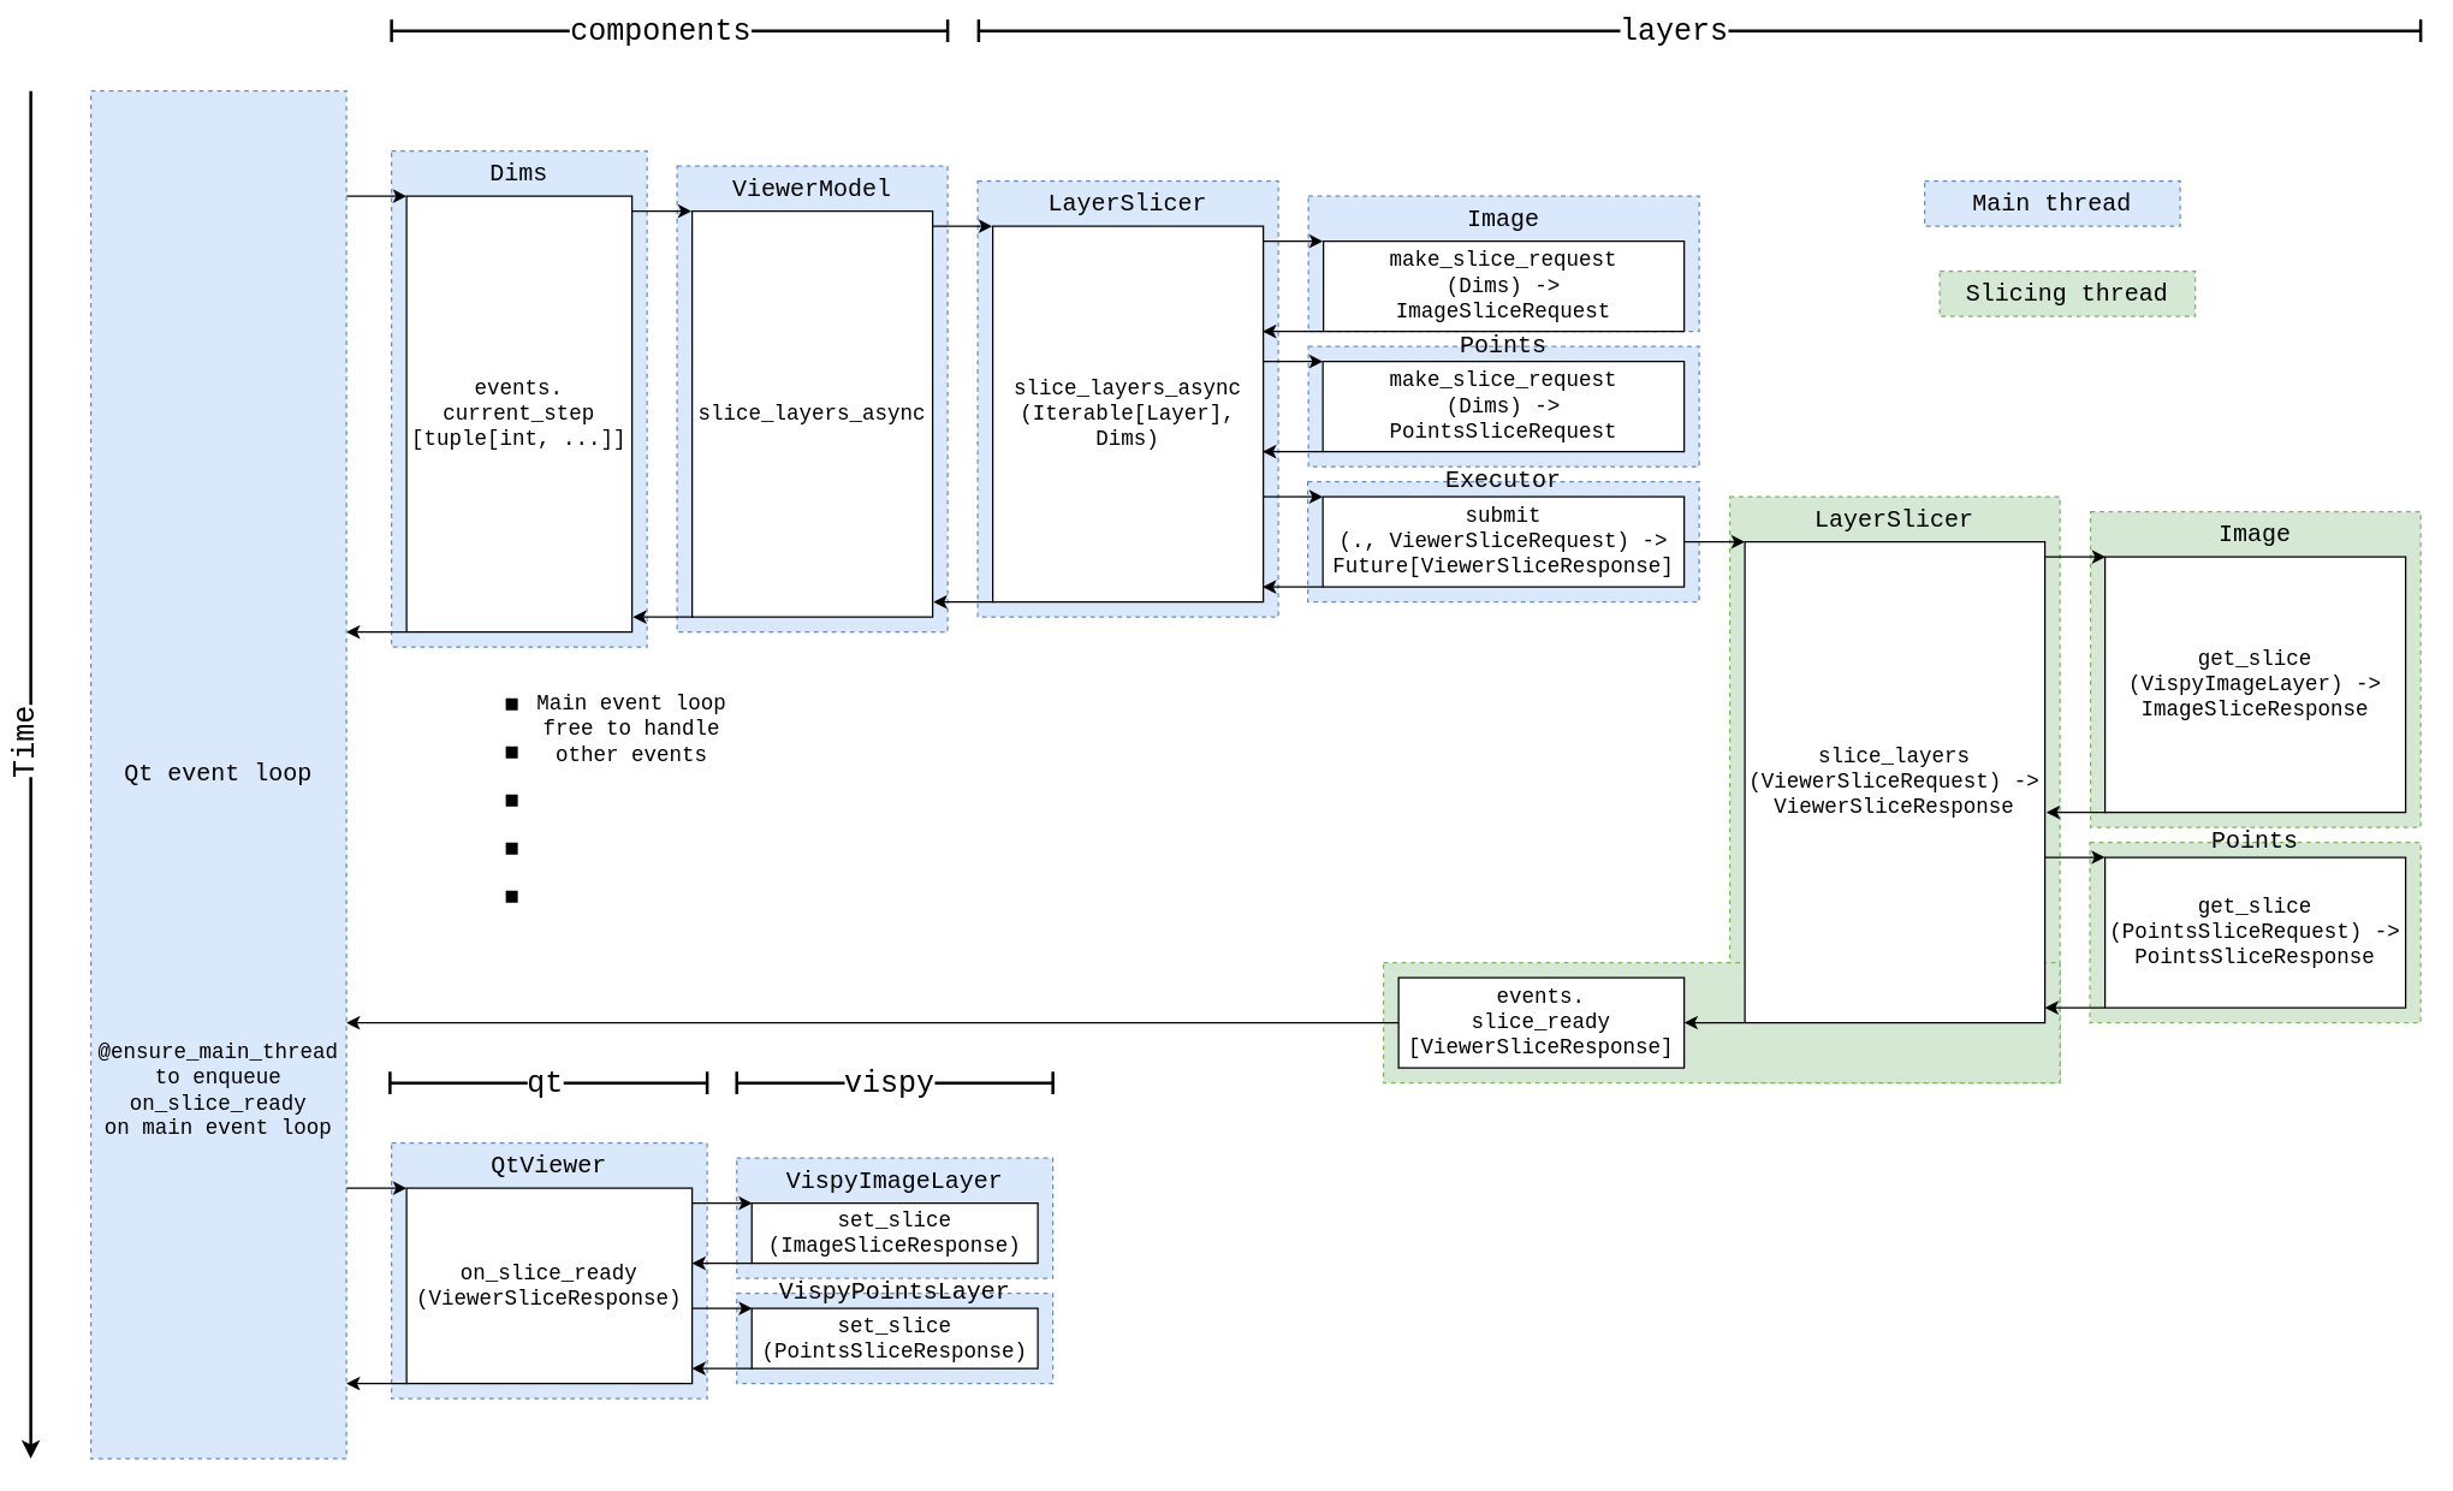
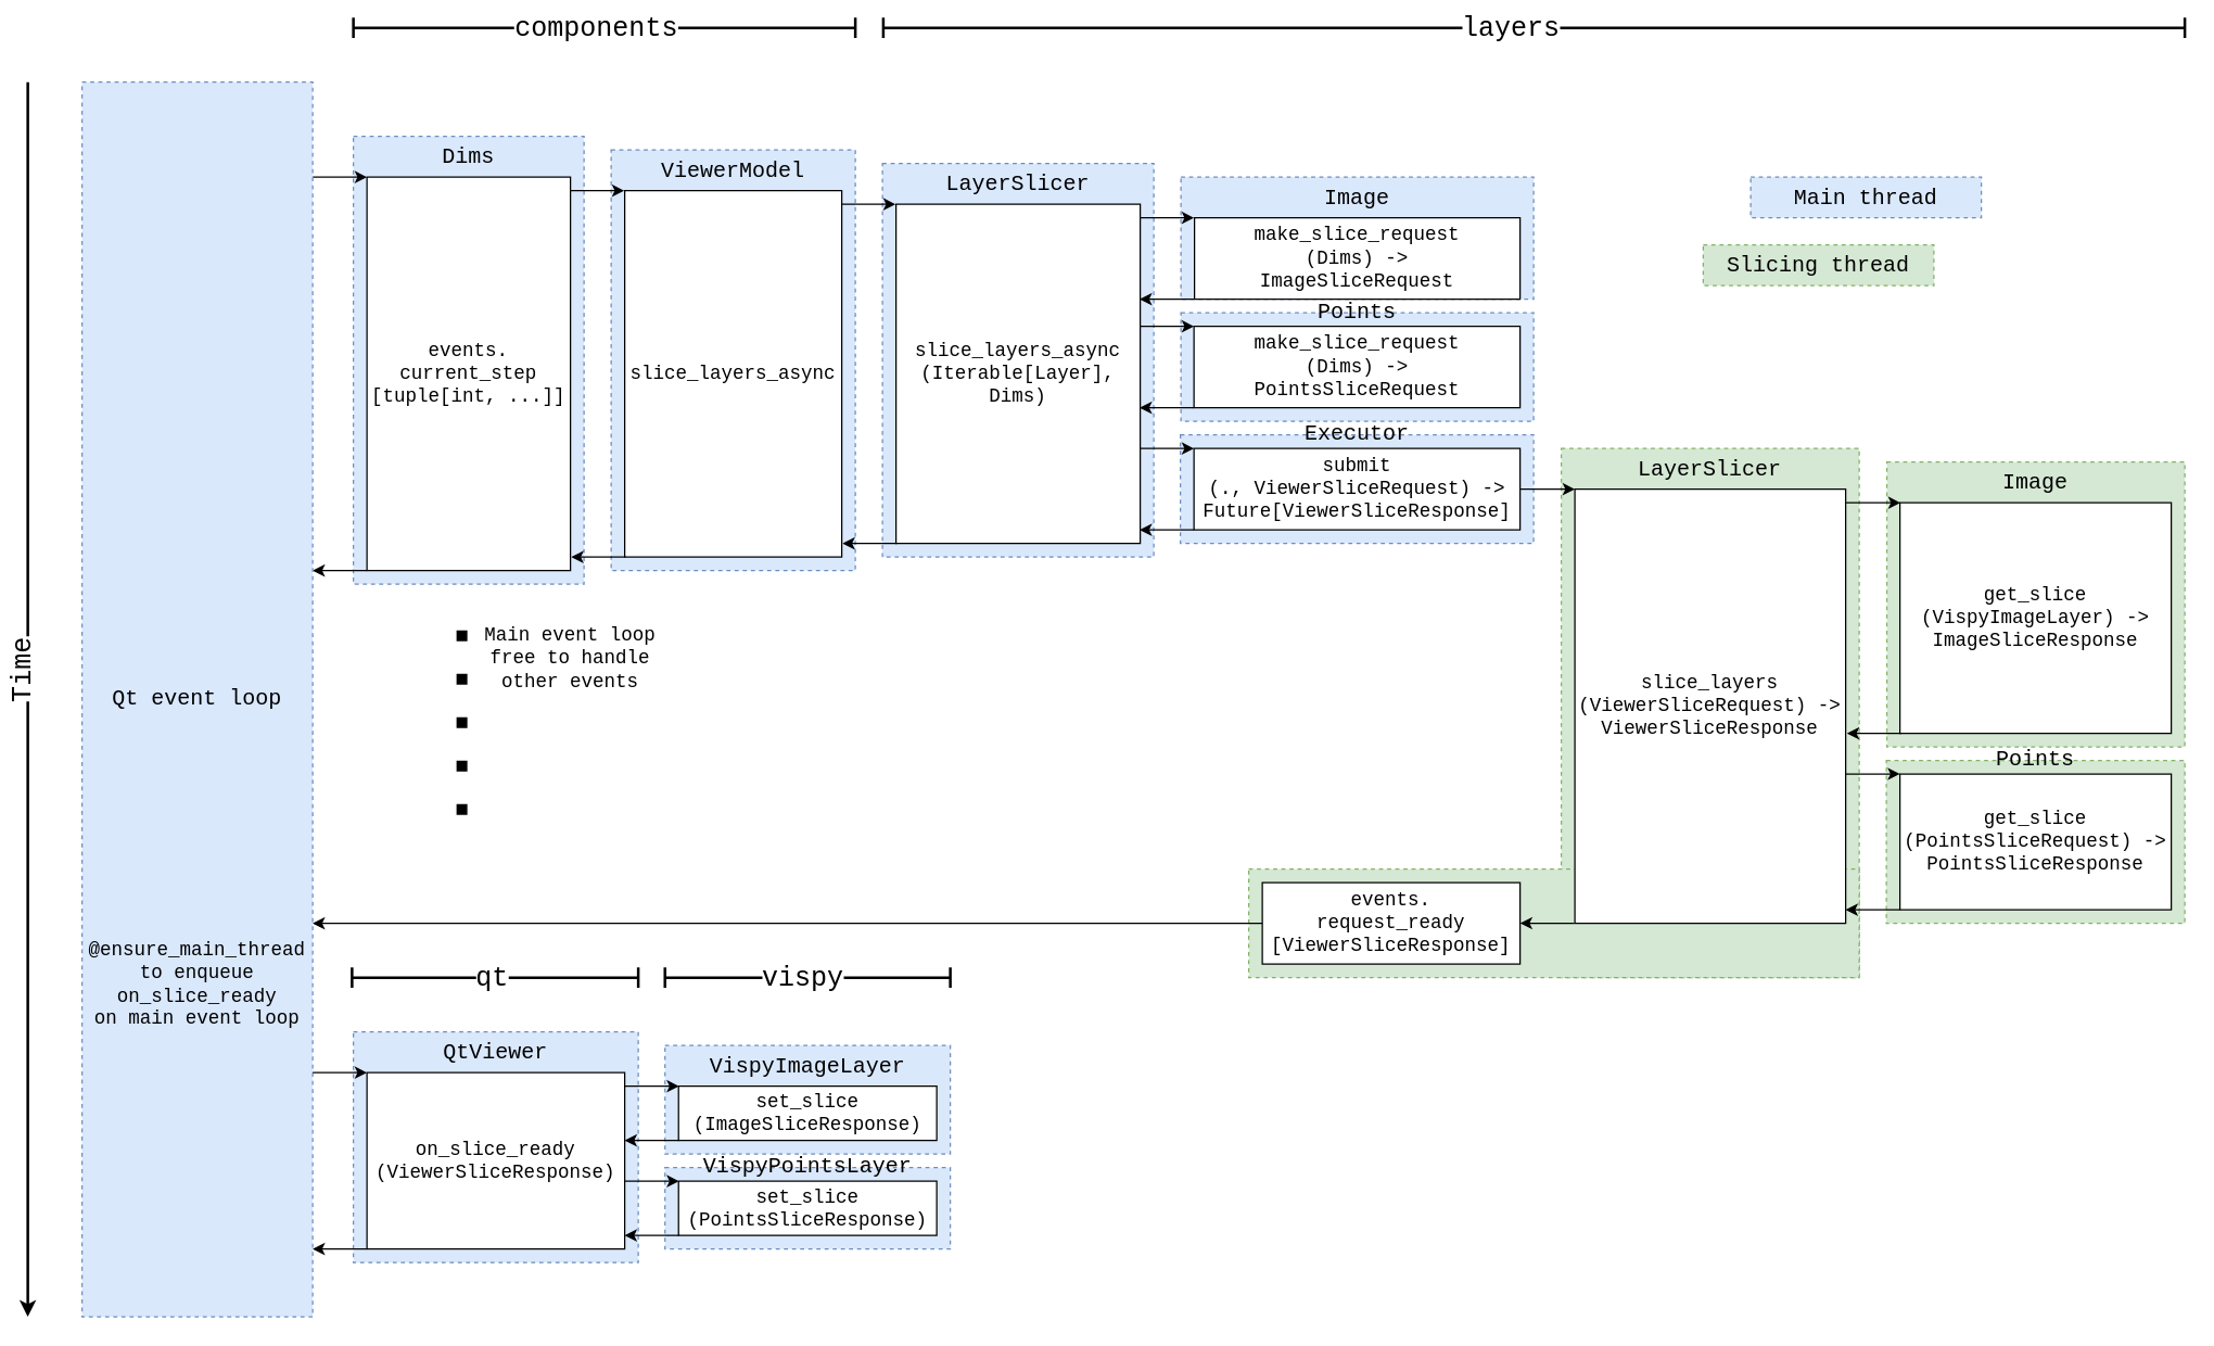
- <mxCell id="43" value="Main thread" style="rounded=0;whiteSpace=wrap;html=1;verticalAlign=top;align=center;spacingLeft=0;spacingTop=0;dashed=1;fillColor=#dae8fc;strokeColor=#6c8ebf;fontFamily=Courier New;fontSize=16;" parent="1" vertex="1"><mxGeometry x="1280" y="120" width="170" height="30" as="geometry" /></mxCell>
+ <mxCell id="43" value="Main thread" style="rounded=0;whiteSpace=wrap;html=1;verticalAlign=top;align=center;spacingLeft=0;spacingTop=0;dashed=1;fillColor=#dae8fc;strokeColor=#6c8ebf;fontFamily=Courier New;fontSize=16;" parent="1" vertex="1"><mxGeometry x="1290" y="130" width="170" height="30" as="geometry" /></mxCell>
- <mxCell id="44" value="Slicing thread" style="rounded=0;whiteSpace=wrap;html=1;verticalAlign=top;align=center;spacingLeft=0;spacingTop=0;dashed=1;fillColor=#d5e8d4;strokeColor=#82b366;fontFamily=Courier New;fontSize=16;" parent="1" vertex="1"><mxGeometry x="1290" y="180" width="170" height="30" as="geometry" /></mxCell>
+ <mxCell id="44" value="Slicing thread" style="rounded=0;whiteSpace=wrap;html=1;verticalAlign=top;align=center;spacingLeft=0;spacingTop=0;dashed=1;fillColor=#d5e8d4;strokeColor=#82b366;fontFamily=Courier New;fontSize=16;" parent="1" vertex="1"><mxGeometry x="1255" y="180" width="170" height="30" as="geometry" /></mxCell>
- <mxCell id="36" value="events.&lt;br style=&quot;font-size: 14px;&quot;&gt;slice_ready&lt;br style=&quot;font-size: 14px;&quot;&gt;[ViewerSliceResponse]" style="rounded=0;whiteSpace=wrap;html=1;fontSize=14;fontFamily=Courier New;" parent="1" vertex="1"><mxGeometry x="930" y="650" width="190" height="60" as="geometry" /></mxCell>
+ <mxCell id="36" value="events.&lt;br style=&quot;font-size: 14px;&quot;&gt;request_ready&lt;br style=&quot;font-size: 14px;&quot;&gt;[ViewerSliceResponse]" style="rounded=0;whiteSpace=wrap;html=1;fontSize=14;fontFamily=Courier New;" parent="1" vertex="1"><mxGeometry x="930" y="650" width="190" height="60" as="geometry" /></mxCell>
